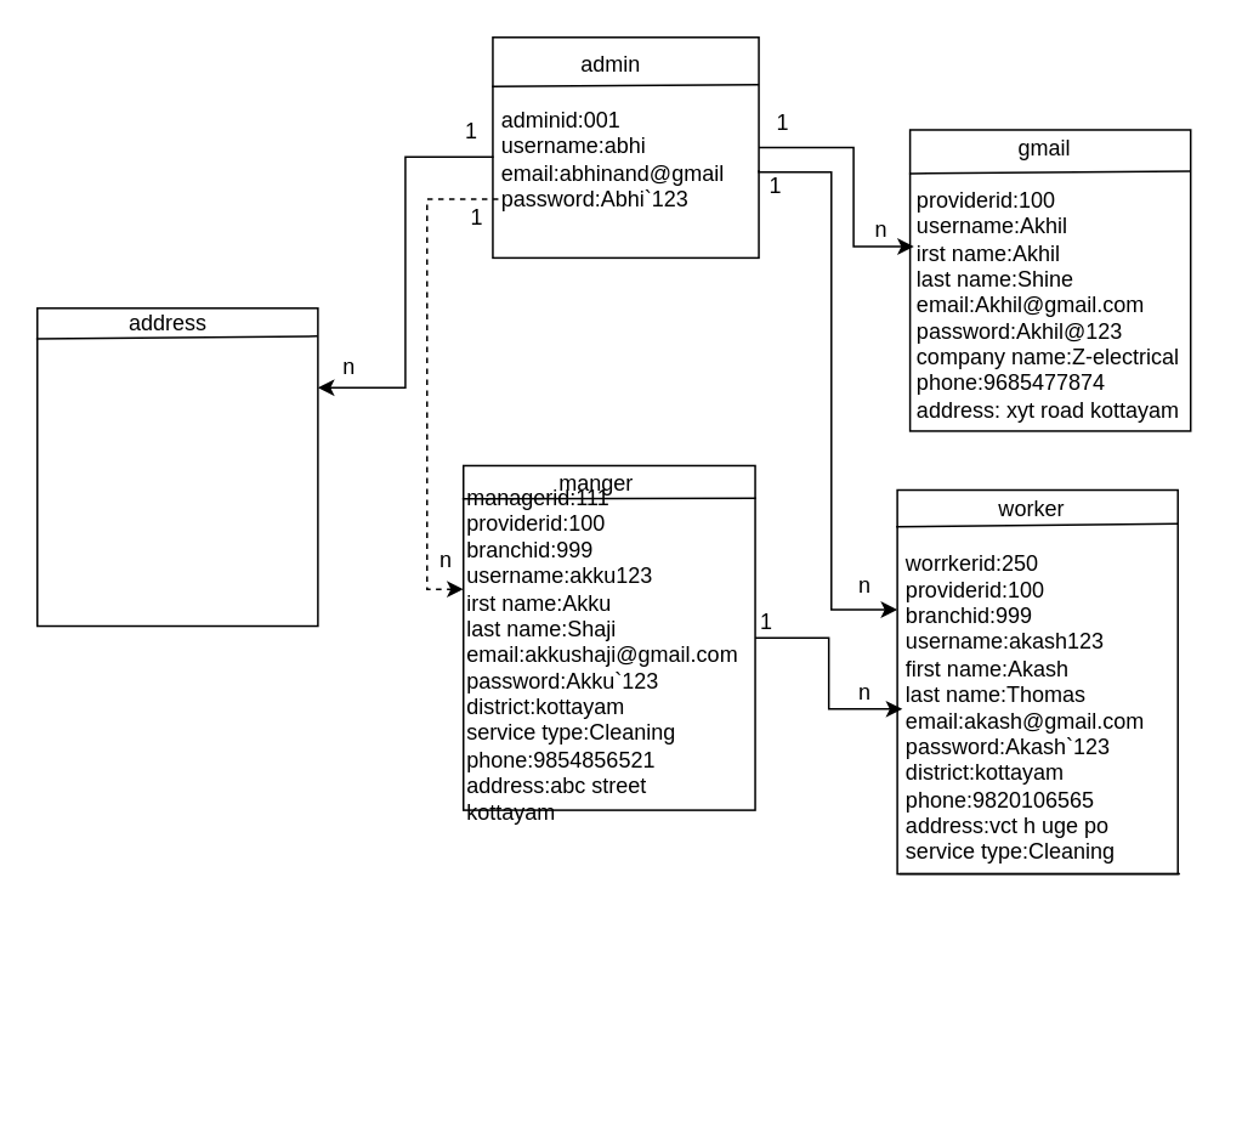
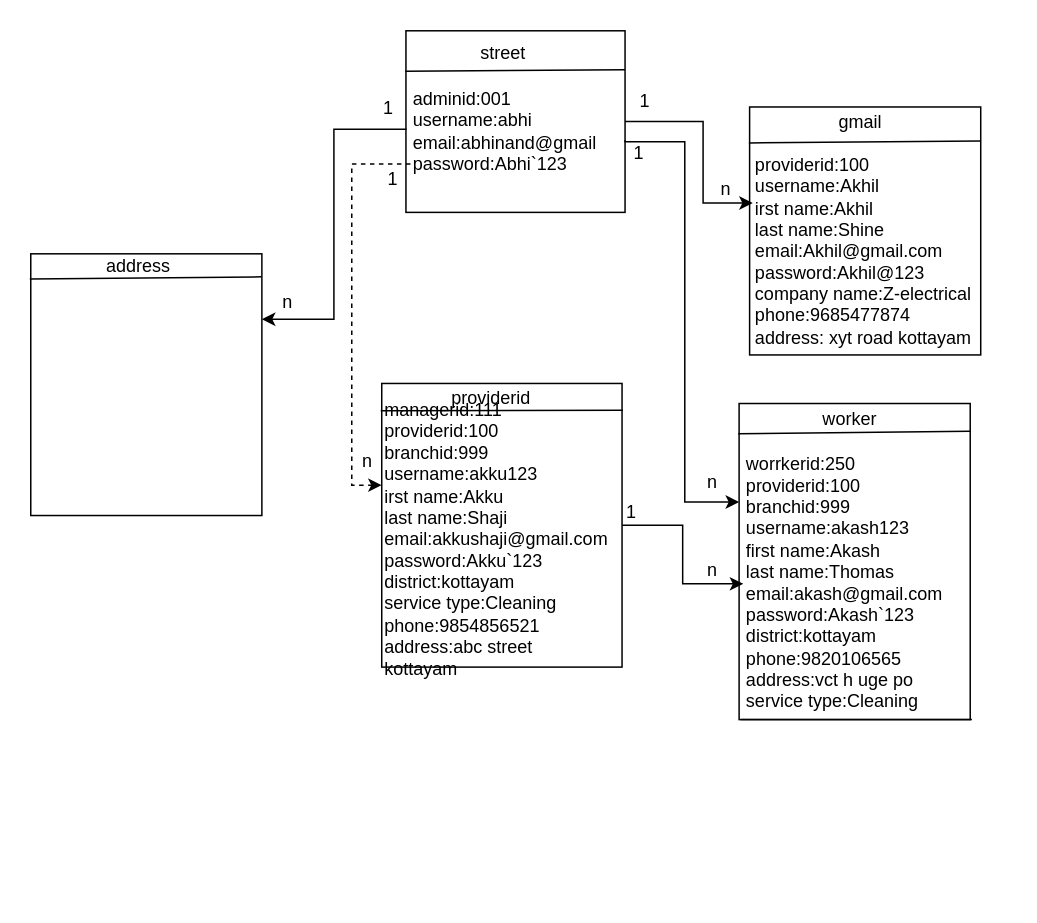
- <mxCell id="5" value="admin" style="text;html=1;strokeColor=none;fillColor=none;align=center;verticalAlign=middle;whiteSpace=wrap;rounded=0;" parent="2" vertex="1"><mxGeometry x="35" width="60" height="30" as="geometry" /></mxCell>
+ <mxCell id="5" value="street" style="text;html=1;strokeColor=none;fillColor=none;align=center;verticalAlign=middle;whiteSpace=wrap;rounded=0;" parent="2" vertex="1"><mxGeometry x="35" width="60" height="30" as="geometry" /></mxCell>
- <mxCell id="27" value="manger" style="text;html=1;strokeColor=none;fillColor=none;align=center;verticalAlign=middle;whiteSpace=wrap;rounded=0;" parent="1" vertex="1"><mxGeometry x="293.132" y="240" width="67.941" height="49.15" as="geometry" /></mxCell>
+ <mxCell id="27" value="providerid" style="text;html=1;strokeColor=none;fillColor=none;align=center;verticalAlign=middle;whiteSpace=wrap;rounded=0;" parent="1" vertex="1"><mxGeometry x="293.132" y="240" width="67.941" height="49.15" as="geometry" /></mxCell>
